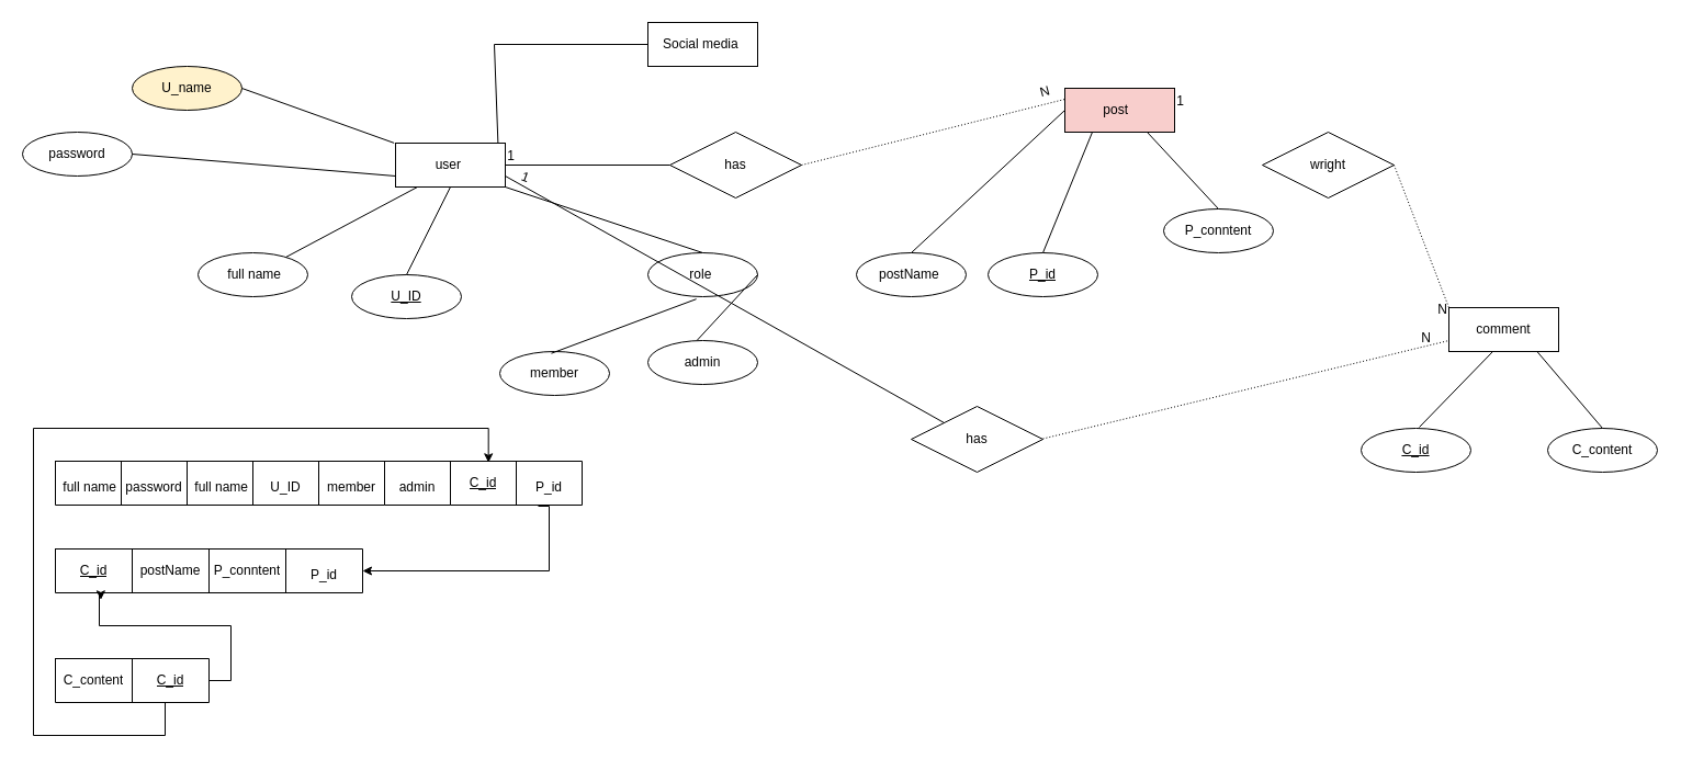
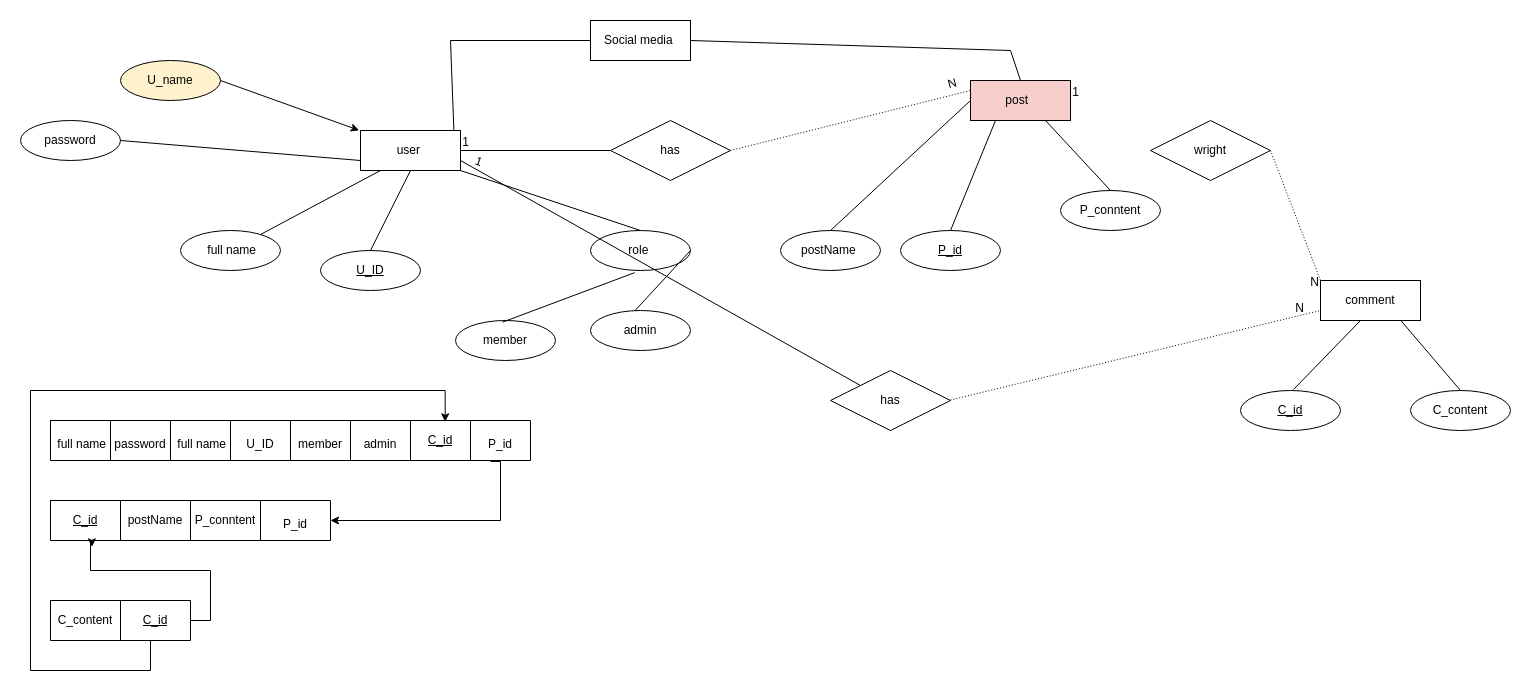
+ <mxCell id="27" value="" style="endArrow=none;html=1;rounded=0;exitX=1;exitY=0.5;exitDx=0;exitDy=0;entryX=0.5;entryY=0;entryDx=0;entryDy=0;" parent="1" source="3" target="9" edge="1"><mxGeometry relative="1" as="geometry"><mxPoint x="570" y="210" as="sourcePoint" /><mxPoint x="730" y="210" as="targetPoint" /><Array as="points"><mxPoint x="1010" y="50" /></Array></mxGeometry></mxCell>
- <mxCell id="20" value="" style="endArrow=none;html=1;rounded=0;entryX=-0.013;entryY=-0.003;entryDx=0;entryDy=0;exitX=1;exitY=0.5;exitDx=0;exitDy=0;entryPerimeter=0;" parent="1" source="7" target="8" edge="1"><mxGeometry width="50" height="50" relative="1" as="geometry"><mxPoint x="290" y="240" as="sourcePoint" /><mxPoint x="340" y="190" as="targetPoint" /></mxGeometry></mxCell>
+ <mxCell id="20" value="" style="endArrow=classic;html=1;rounded=0;entryX=-0.013;entryY=-0.003;entryDx=0;entryDy=0;exitX=1;exitY=0.5;exitDx=0;exitDy=0;entryPerimeter=0;" parent="1" source="7" target="8" edge="1"><mxGeometry width="50" height="50" relative="1" as="geometry"><mxPoint x="290" y="240" as="sourcePoint" /><mxPoint x="340" y="190" as="targetPoint" /></mxGeometry></mxCell>
